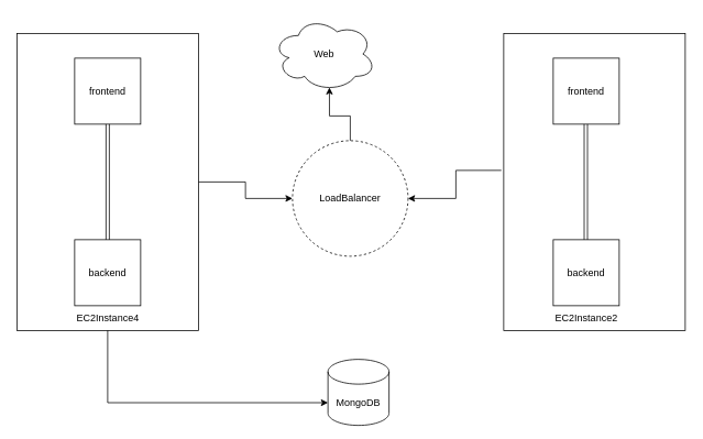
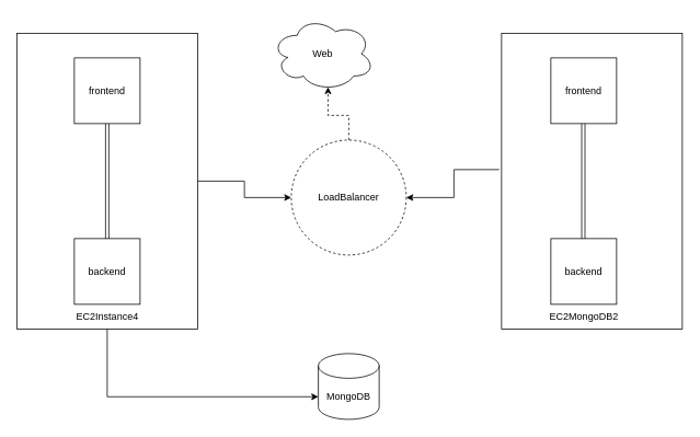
- <mxCell id="18" value="" style="edgeStyle=orthogonalEdgeStyle;rounded=0;orthogonalLoop=1;jettySize=auto;html=1;entryX=0.55;entryY=0.95;entryDx=0;entryDy=0;exitX=0.5;exitY=0;exitDx=0;exitDy=0;entryPerimeter=0;" edge="1" parent="1" source="13" target="17"><mxGeometry relative="1" as="geometry"><mxPoint x="387" y="130" as="sourcePoint" /><mxPoint x="501" y="150" as="targetPoint" /><Array as="points"><mxPoint x="424" y="140" /></Array></mxGeometry></mxCell>
+ <mxCell id="18" value="" style="edgeStyle=orthogonalEdgeStyle;rounded=0;orthogonalLoop=1;jettySize=auto;html=1;entryX=0.55;entryY=0.95;entryDx=0;entryDy=0;exitX=0.5;exitY=0;exitDx=0;exitDy=0;entryPerimeter=0;dashed=1;" edge="1" parent="1" source="13" target="17"><mxGeometry relative="1" as="geometry"><mxPoint x="387" y="130" as="sourcePoint" /><mxPoint x="501" y="150" as="targetPoint" /><Array as="points"><mxPoint x="424" y="140" /></Array></mxGeometry></mxCell>
- <mxCell id="12" value="EC2Instance2" style="text;html=1;align=center;verticalAlign=middle;resizable=0;points=[];autosize=1;strokeColor=none;fillColor=none;" vertex="1" parent="1"><mxGeometry x="660" y="370" width="100" height="30" as="geometry" /></mxCell>
+ <mxCell id="12" value="EC2MongoDB2" style="text;html=1;align=center;verticalAlign=middle;resizable=0;points=[];autosize=1;strokeColor=none;fillColor=none;" vertex="1" parent="1"><mxGeometry x="660" y="370" width="100" height="30" as="geometry" /></mxCell>
- <mxCell id="15" value="MongoDB" style="shape=cylinder3;whiteSpace=wrap;html=1;boundedLbl=1;backgroundOutline=1;size=15;" vertex="1" parent="1"><mxGeometry x="397" y="435" width="74" height="80" as="geometry" /></mxCell>
+ <mxCell id="15" value="MongoDB" style="shape=cylinder3;whiteSpace=wrap;html=1;boundedLbl=1;backgroundOutline=1;size=15;" vertex="1" parent="1"><mxGeometry x="387" y="430" width="74" height="80" as="geometry" /></mxCell>
